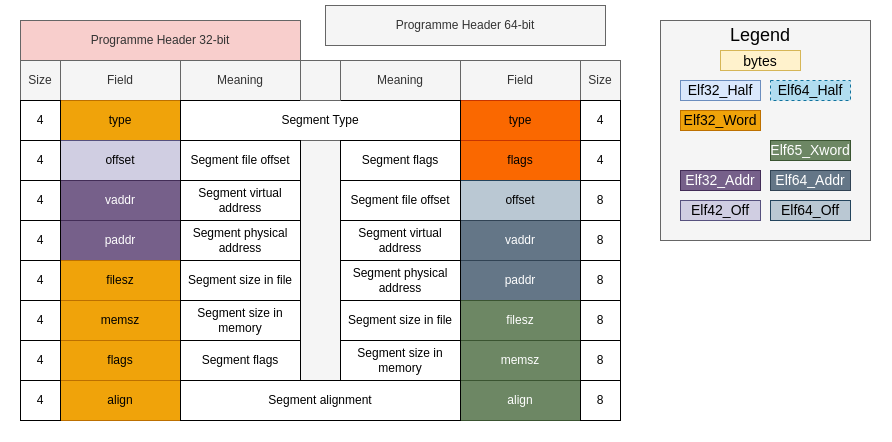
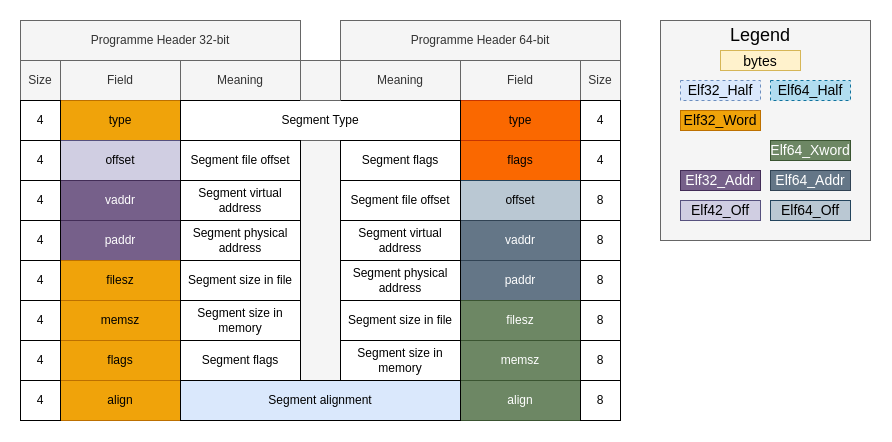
- <mxCell id="3" value="Programme Header 64-bit" style="rounded=0;whiteSpace=wrap;html=1;fillColor=#f5f5f5;fontColor=#333333;strokeColor=#666666;" vertex="1" parent="1"><mxGeometry x="325" y="5" width="280" height="40" as="geometry" /></mxCell>
+ <mxCell id="3" value="Programme Header 64-bit" style="rounded=0;whiteSpace=wrap;html=1;fillColor=#f5f5f5;fontColor=#333333;strokeColor=#666666;" vertex="1" parent="1"><mxGeometry x="340" y="20" width="280" height="40" as="geometry" /></mxCell>
- <mxCell id="2" value="Programme Header 32-bit" style="rounded=0;whiteSpace=wrap;html=1;fillColor=#f8cecc;fontColor=#333333;strokeColor=#666666;" vertex="1" parent="1"><mxGeometry x="20" y="20" width="280" height="40" as="geometry" /></mxCell>
+ <mxCell id="2" value="Programme Header 32-bit" style="rounded=0;whiteSpace=wrap;html=1;fillColor=#f5f5f5;fontColor=#333333;strokeColor=#666666;" vertex="1" parent="1"><mxGeometry x="20" y="20" width="280" height="40" as="geometry" /></mxCell>
- <mxCell id="12" value="Elf32_Half" style="rounded=0;whiteSpace=wrap;html=1;fontSize=14;fillColor=#dae8fc;strokeColor=#6c8ebf;" vertex="1" parent="1"><mxGeometry x="680" y="80" width="80" height="20" as="geometry" /></mxCell>
+ <mxCell id="12" value="Elf32_Half" style="rounded=0;whiteSpace=wrap;html=1;fontSize=14;fillColor=#dae8fc;strokeColor=#6c8ebf;dashed=1;" vertex="1" parent="1"><mxGeometry x="680" y="80" width="80" height="20" as="geometry" /></mxCell>
- <mxCell id="68" value="Elf65_Xword" style="rounded=0;whiteSpace=wrap;html=1;fontSize=14;fillColor=#6d8764;strokeColor=#3A5431;fontColor=#ffffff;" vertex="1" parent="1"><mxGeometry x="770" y="140" width="80" height="20" as="geometry" /></mxCell>
+ <mxCell id="68" value="Elf64_Xword" style="rounded=0;whiteSpace=wrap;html=1;fontSize=14;fillColor=#6d8764;strokeColor=#3A5431;fontColor=#ffffff;" vertex="1" parent="1"><mxGeometry x="770" y="140" width="80" height="20" as="geometry" /></mxCell>
- <mxCell id="41" value="Segment alignment" style="rounded=0;whiteSpace=wrap;html=1;" vertex="1" parent="1"><mxGeometry x="180" y="380" width="280" height="40" as="geometry" /></mxCell>
+ <mxCell id="41" value="Segment alignment" style="rounded=0;whiteSpace=wrap;html=1;fillColor=#dae8fc;" vertex="1" parent="1"><mxGeometry x="180" y="380" width="280" height="40" as="geometry" /></mxCell>
